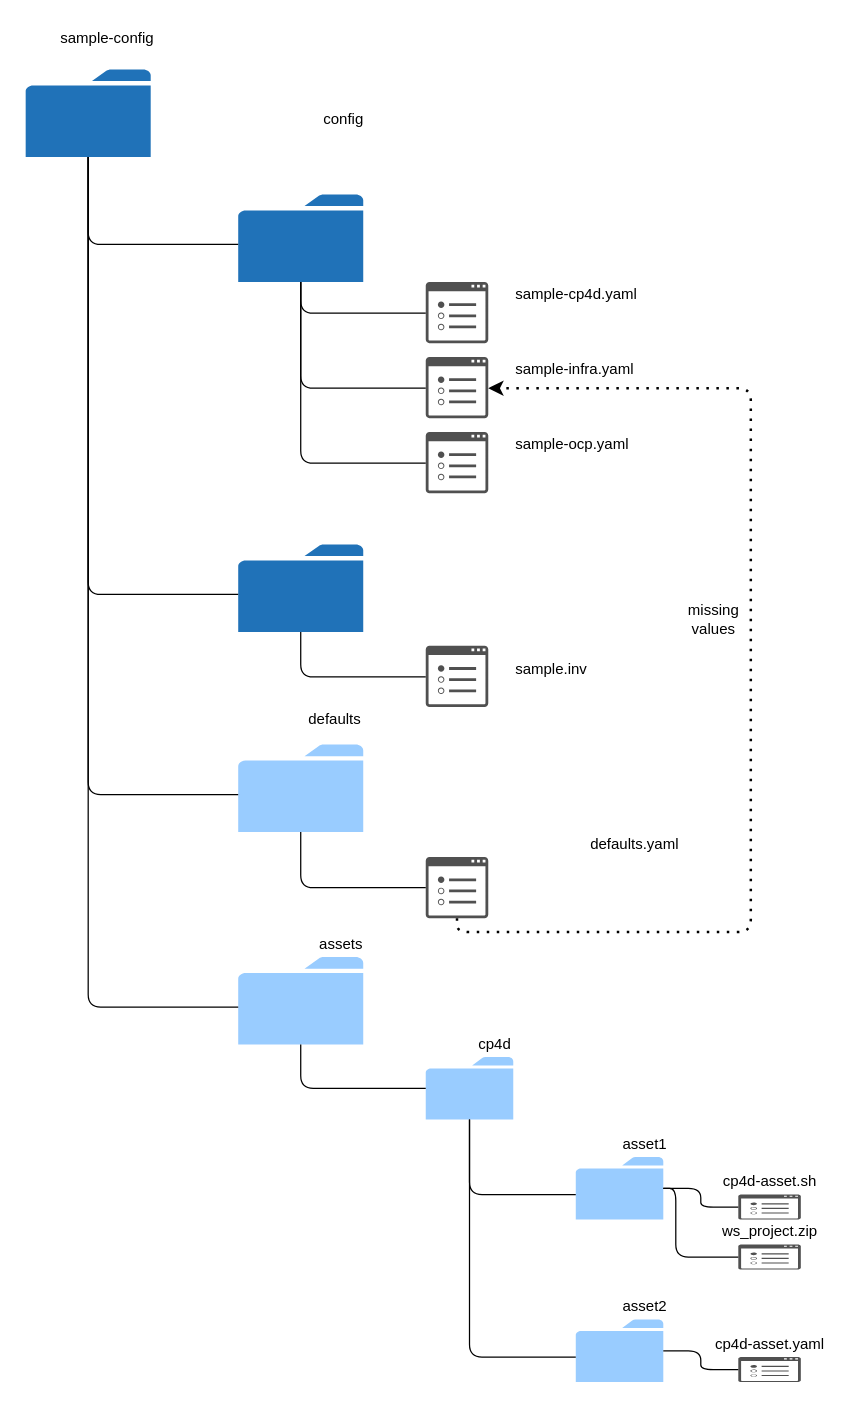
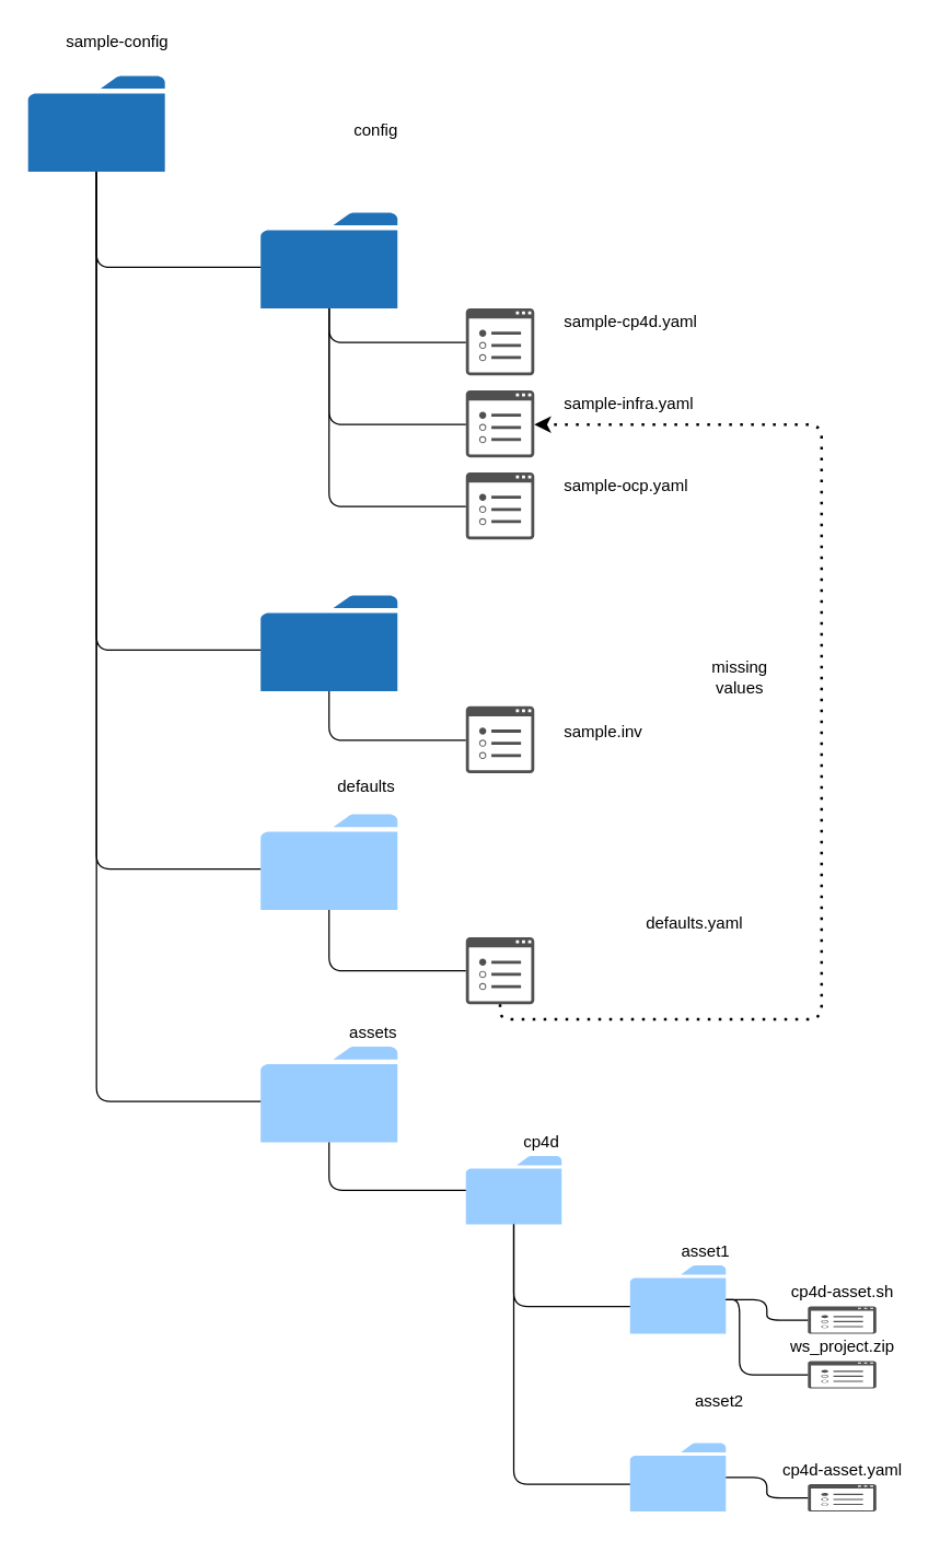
- <mxCell id="49" value="missing&lt;br&gt;values" style="text;html=1;resizable=0;autosize=1;align=center;verticalAlign=middle;points=[];fillColor=none;strokeColor=none;rounded=0;" vertex="1" parent="1"><mxGeometry x="540" y="480" width="60" height="30" as="geometry" /></mxCell>
+ <mxCell id="49" value="missing&lt;br&gt;values" style="text;html=1;resizable=0;autosize=1;align=center;verticalAlign=middle;points=[];fillColor=none;strokeColor=none;rounded=0;" vertex="1" parent="1"><mxGeometry x="510" y="480" width="60" height="30" as="geometry" /></mxCell>
- <mxCell id="36" value="asset2" style="text;html=1;resizable=0;autosize=1;align=center;verticalAlign=middle;points=[];fillColor=none;strokeColor=none;rounded=0;" parent="1" vertex="1"><mxGeometry x="490" y="1035" width="50" height="20" as="geometry" /></mxCell>
+ <mxCell id="36" value="asset2" style="text;html=1;resizable=0;autosize=1;align=center;verticalAlign=middle;points=[];fillColor=none;strokeColor=none;rounded=0;" parent="1" vertex="1"><mxGeometry x="500" y="1015" width="50" height="20" as="geometry" /></mxCell>
